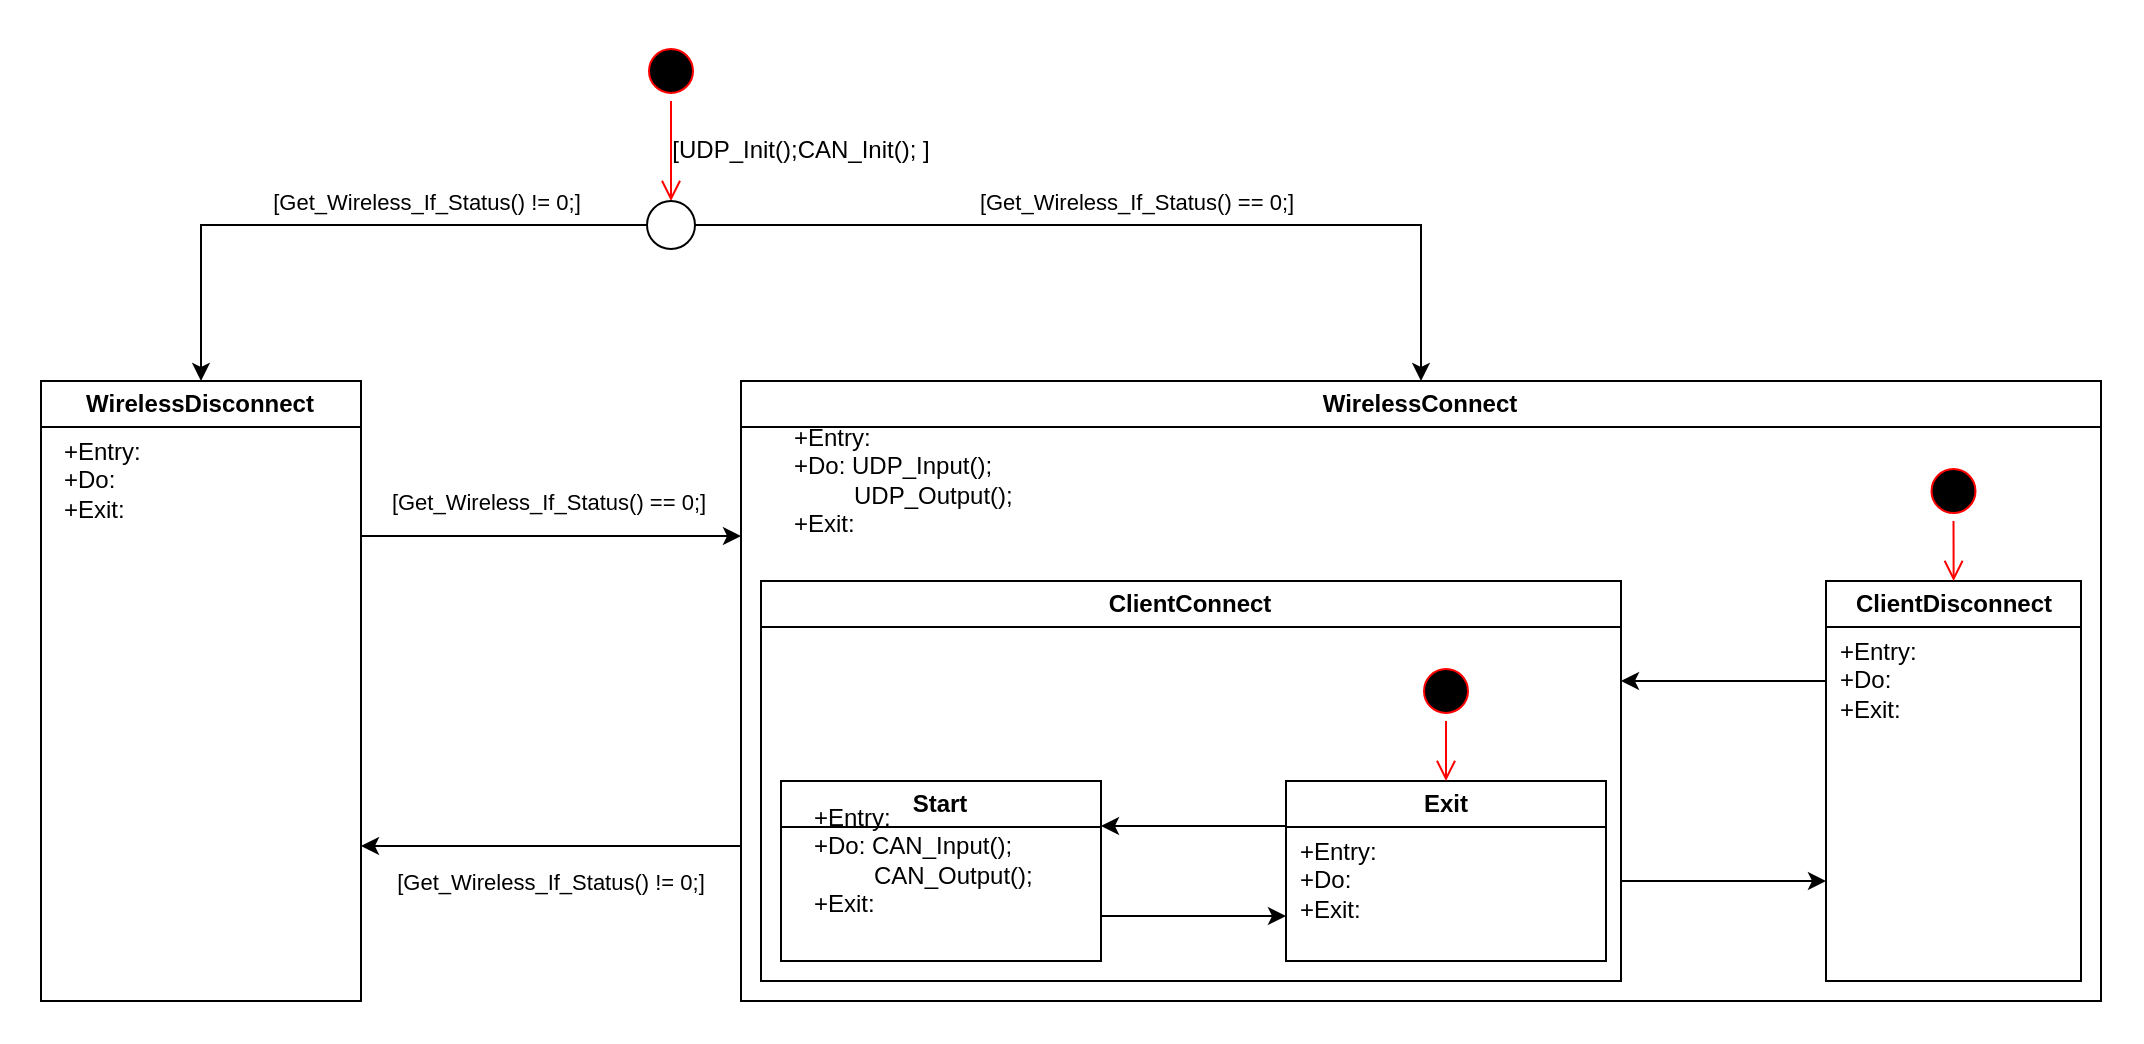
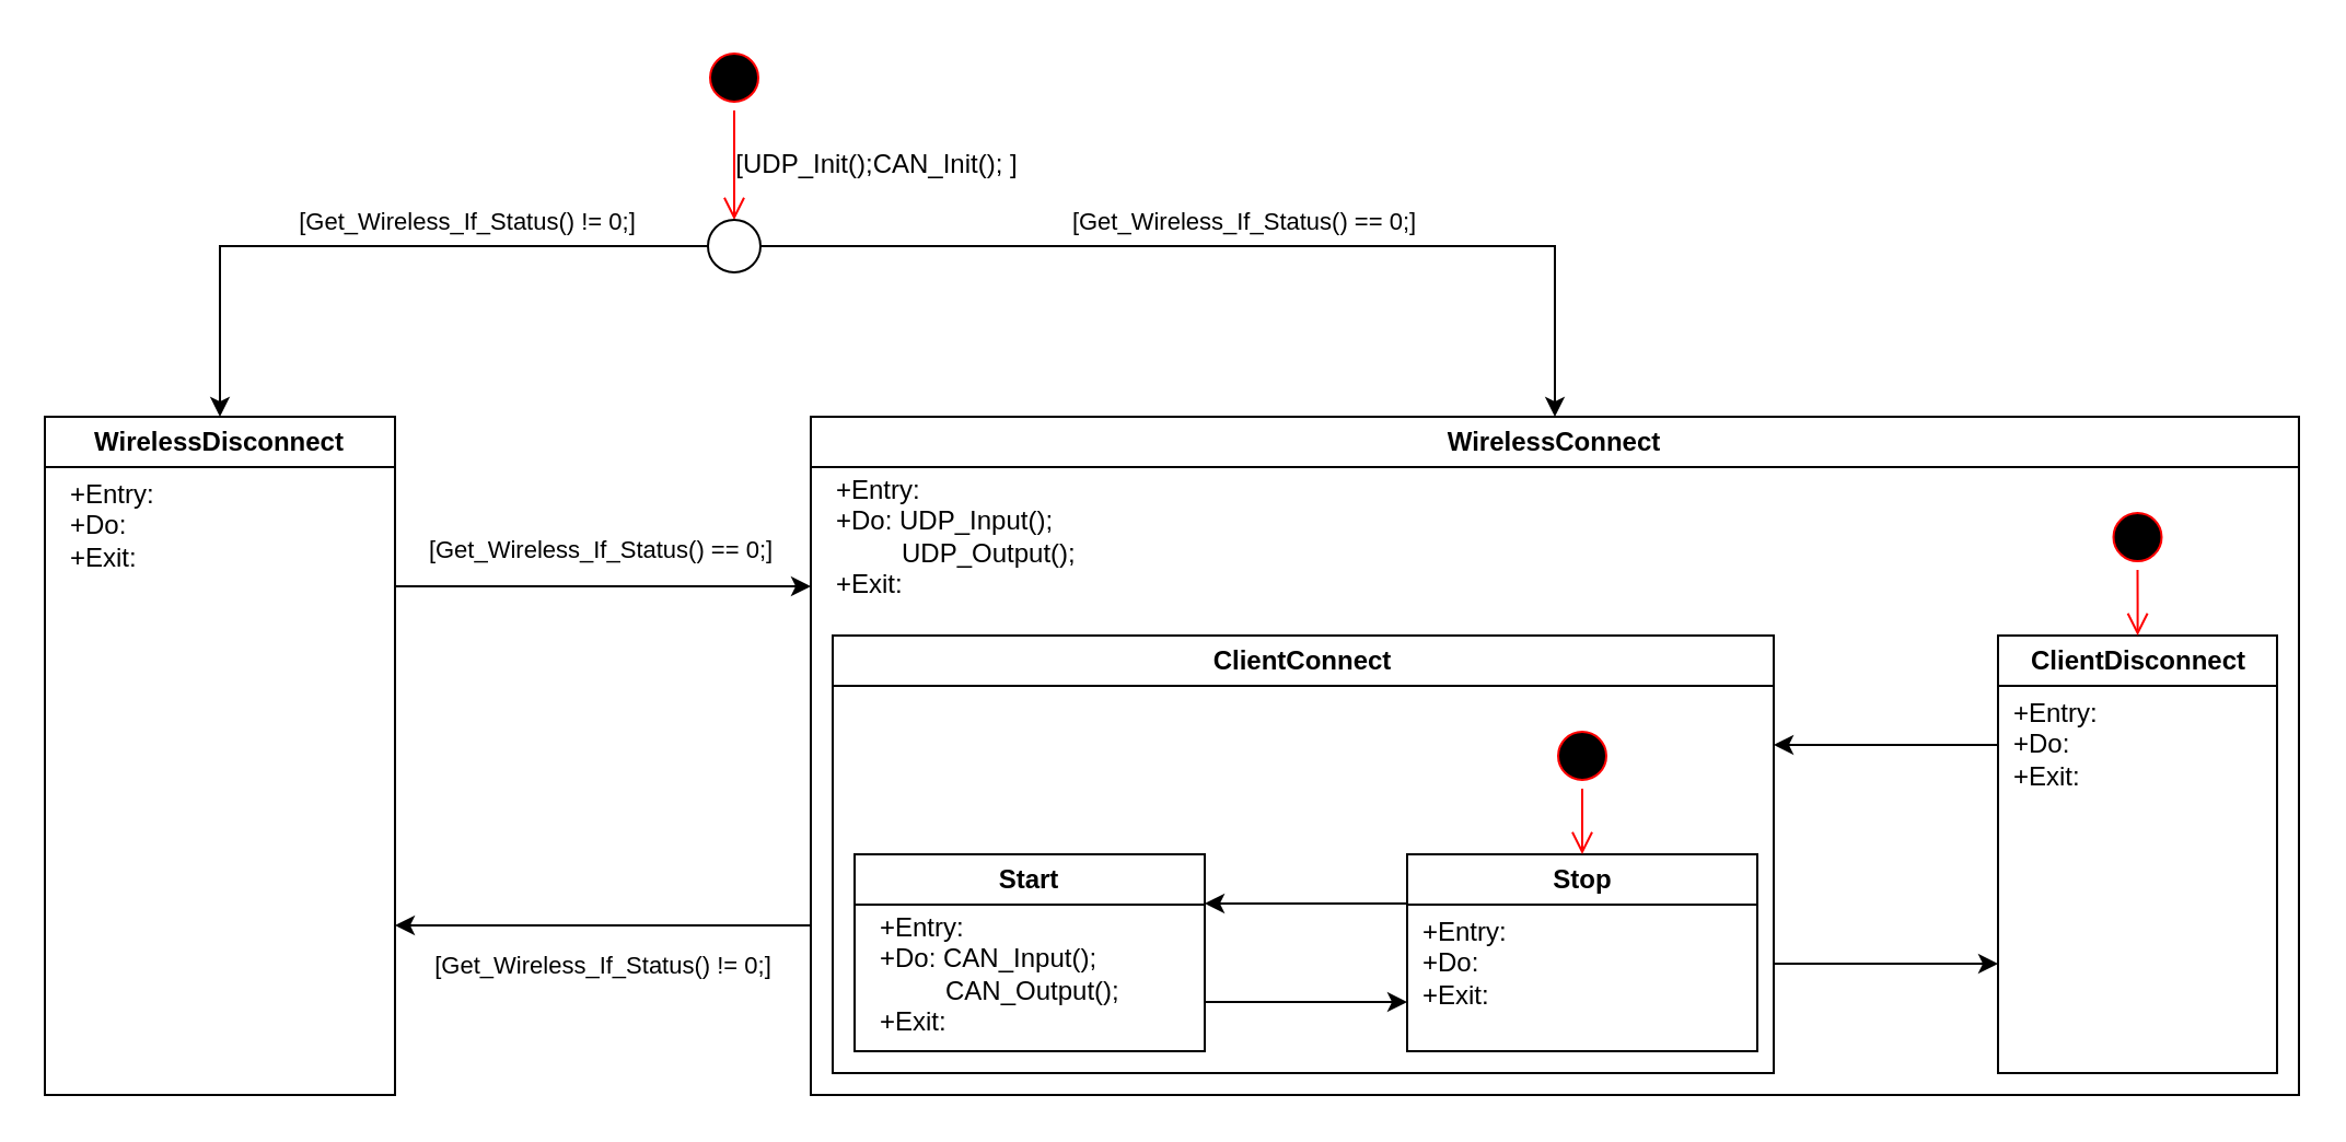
- <mxCell id="17" value="+Entry: &lt;br style=&quot;border-color: var(--border-color); padding: 0px; margin: 0px;&quot;&gt;&lt;div&gt;+Do: &lt;span style=&quot;&quot;&gt;UDP_Input();&lt;/span&gt;&lt;/div&gt;&lt;div&gt;&amp;nbsp;&amp;nbsp;&amp;nbsp;&amp;nbsp;&amp;nbsp;&amp;nbsp;&amp;nbsp;&amp;nbsp; &lt;span style=&quot;&quot;&gt;UDP_Output();&lt;/span&gt;&lt;/div&gt;&lt;span style=&quot;&quot;&gt;+Exit:&lt;/span&gt;" style="text;html=1;align=left;verticalAlign=middle;resizable=0;points=[];autosize=1;strokeColor=none;fillColor=none;" parent="16" vertex="1"><mxGeometry x="25" y="15" width="130" height="70" as="geometry" /></mxCell>
+ <mxCell id="17" value="+Entry: &lt;br style=&quot;border-color: var(--border-color); padding: 0px; margin: 0px;&quot;&gt;&lt;div&gt;+Do: &lt;span style=&quot;&quot;&gt;UDP_Input();&lt;/span&gt;&lt;/div&gt;&lt;div&gt;&amp;nbsp;&amp;nbsp;&amp;nbsp;&amp;nbsp;&amp;nbsp;&amp;nbsp;&amp;nbsp;&amp;nbsp; &lt;span style=&quot;&quot;&gt;UDP_Output();&lt;/span&gt;&lt;/div&gt;&lt;span style=&quot;&quot;&gt;+Exit:&lt;/span&gt;" style="text;html=1;align=left;verticalAlign=middle;resizable=0;points=[];autosize=1;strokeColor=none;fillColor=none;" parent="16" vertex="1"><mxGeometry x="10" y="20" width="130" height="70" as="geometry" /></mxCell>
- <mxCell id="23" value="Exit" style="swimlane;whiteSpace=wrap;html=1;" vertex="1" parent="19"><mxGeometry x="262.5" y="100" width="160" height="90" as="geometry" /></mxCell>
+ <mxCell id="23" value="Stop" style="swimlane;whiteSpace=wrap;html=1;" vertex="1" parent="19"><mxGeometry x="262.5" y="100" width="160" height="90" as="geometry" /></mxCell>
- <mxCell id="21" value="+Entry: &lt;br style=&quot;border-color: var(--border-color); padding: 0px; margin: 0px;&quot;&gt;&lt;span style=&quot;&quot;&gt;+Do: CAN_Input();&lt;br&gt;&lt;/span&gt;&amp;nbsp; &amp;nbsp; &amp;nbsp; &amp;nbsp; &amp;nbsp;CAN_Output();&lt;br style=&quot;border-color: var(--border-color); padding: 0px; margin: 0px;&quot;&gt;&lt;span style=&quot;&quot;&gt;+Exit:&lt;/span&gt;" style="text;html=1;align=left;verticalAlign=middle;resizable=0;points=[];autosize=1;strokeColor=none;fillColor=none;" vertex="1" parent="20"><mxGeometry x="15" y="5" width="130" height="70" as="geometry" /></mxCell>
+ <mxCell id="21" value="+Entry: &lt;br style=&quot;border-color: var(--border-color); padding: 0px; margin: 0px;&quot;&gt;&lt;span style=&quot;&quot;&gt;+Do: CAN_Input();&lt;br&gt;&lt;/span&gt;&amp;nbsp; &amp;nbsp; &amp;nbsp; &amp;nbsp; &amp;nbsp;CAN_Output();&lt;br style=&quot;border-color: var(--border-color); padding: 0px; margin: 0px;&quot;&gt;&lt;span style=&quot;&quot;&gt;+Exit:&lt;/span&gt;" style="text;html=1;align=left;verticalAlign=middle;resizable=0;points=[];autosize=1;strokeColor=none;fillColor=none;" vertex="1" parent="20"><mxGeometry x="10" y="20" width="130" height="70" as="geometry" /></mxCell>
